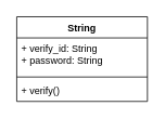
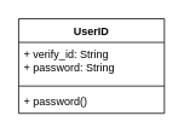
- <mxCell id="2" value="String" style="swimlane;fontStyle=1;align=center;verticalAlign=top;childLayout=stackLayout;horizontal=1;startSize=26;horizontalStack=0;resizeParent=1;resizeParentMax=0;resizeLast=0;collapsible=1;marginBottom=0;" vertex="1" parent="1"><mxGeometry x="20" y="20" width="160" height="104" as="geometry" /></mxCell>
+ <mxCell id="2" value="UserID" style="swimlane;fontStyle=1;align=center;verticalAlign=top;childLayout=stackLayout;horizontal=1;startSize=26;horizontalStack=0;resizeParent=1;resizeParentMax=0;resizeLast=0;collapsible=1;marginBottom=0;" vertex="1" parent="1"><mxGeometry x="20" y="20" width="160" height="104" as="geometry" /></mxCell>
- <mxCell id="5" value="+ verify()" style="text;strokeColor=none;fillColor=none;align=left;verticalAlign=top;spacingLeft=4;spacingRight=4;overflow=hidden;rotatable=0;points=[[0,0.5],[1,0.5]];portConstraint=eastwest;" vertex="1" parent="2"><mxGeometry y="78" width="160" height="26" as="geometry" /></mxCell>
+ <mxCell id="5" value="+ password()" style="text;strokeColor=none;fillColor=none;align=left;verticalAlign=top;spacingLeft=4;spacingRight=4;overflow=hidden;rotatable=0;points=[[0,0.5],[1,0.5]];portConstraint=eastwest;" vertex="1" parent="2"><mxGeometry y="78" width="160" height="26" as="geometry" /></mxCell>
